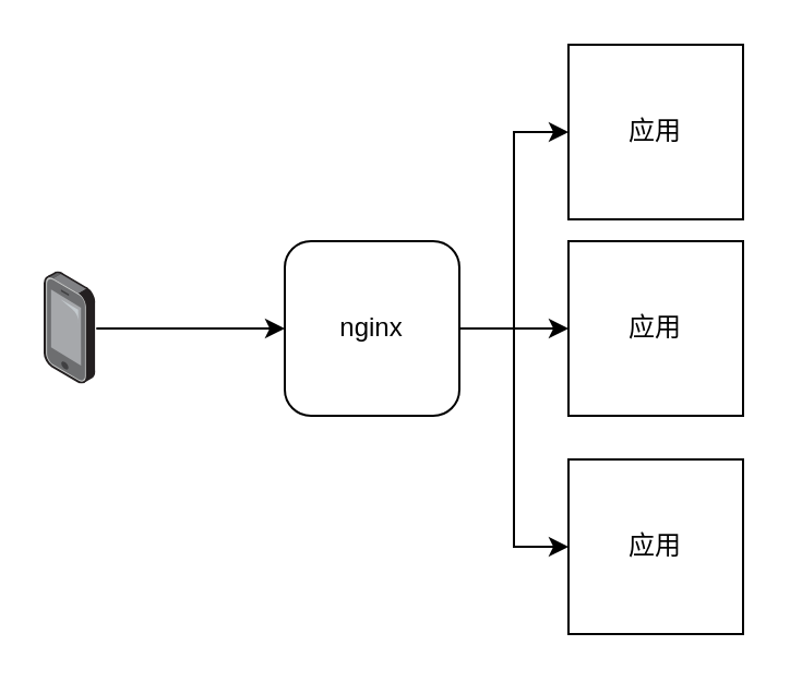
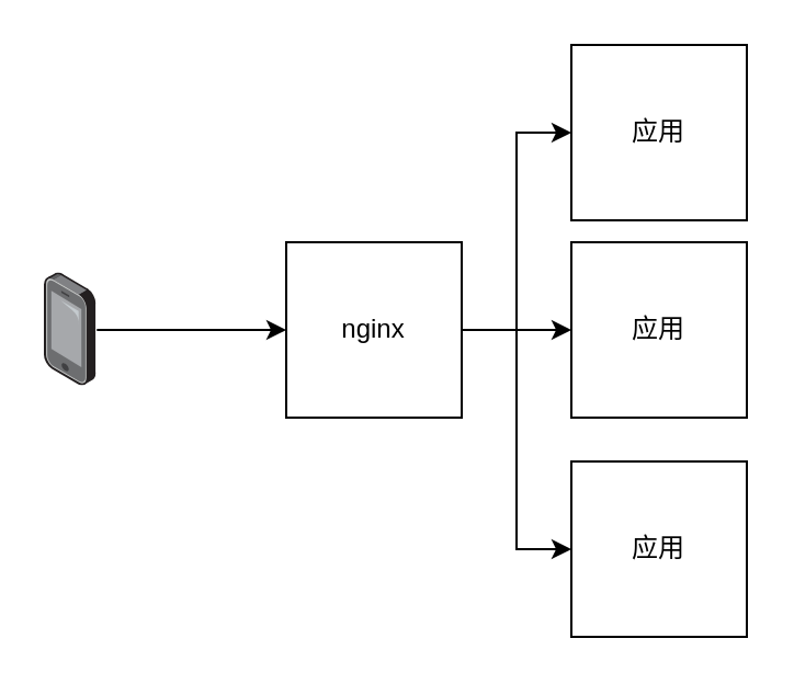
- <mxCell id="5" value="nginx" style="whiteSpace=wrap;html=1;rounded=1;" vertex="1" parent="1"><mxGeometry x="130" y="110" width="80" height="80" as="geometry" /></mxCell>
+ <mxCell id="5" value="nginx" style="rounded=0;whiteSpace=wrap;html=1;" vertex="1" parent="1"><mxGeometry x="130" y="110" width="80" height="80" as="geometry" /></mxCell>
